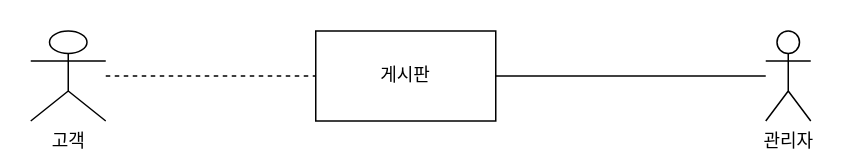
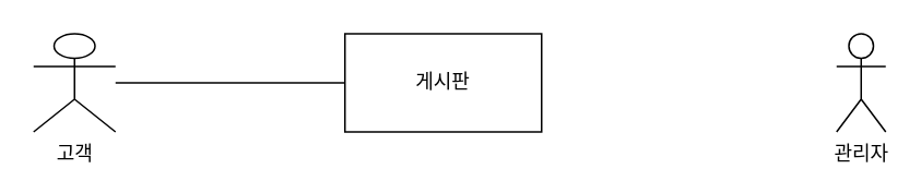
- <mxCell id="2" style="edgeStyle=orthogonalEdgeStyle;rounded=0;orthogonalLoop=1;jettySize=auto;html=1;entryX=0;entryY=0.5;entryDx=0;entryDy=0;endArrow=none;endFill=0;dashed=1;" edge="1" parent="1" source="3" target="6"><mxGeometry relative="1" as="geometry" /></mxCell>
+ <mxCell id="2" style="edgeStyle=orthogonalEdgeStyle;rounded=0;orthogonalLoop=1;jettySize=auto;html=1;entryX=0;entryY=0.5;entryDx=0;entryDy=0;endArrow=none;endFill=0;" edge="1" parent="1" source="3" target="6"><mxGeometry relative="1" as="geometry" /></mxCell>
- <mxCell id="4" style="edgeStyle=orthogonalEdgeStyle;rounded=0;orthogonalLoop=1;jettySize=auto;html=1;entryX=1;entryY=0.5;entryDx=0;entryDy=0;endArrow=none;endFill=0;" edge="1" parent="1" source="5" target="6"><mxGeometry relative="1" as="geometry"><Array as="points"><mxPoint x="450" y="50" /><mxPoint x="450" y="50" /></Array></mxGeometry></mxCell>
